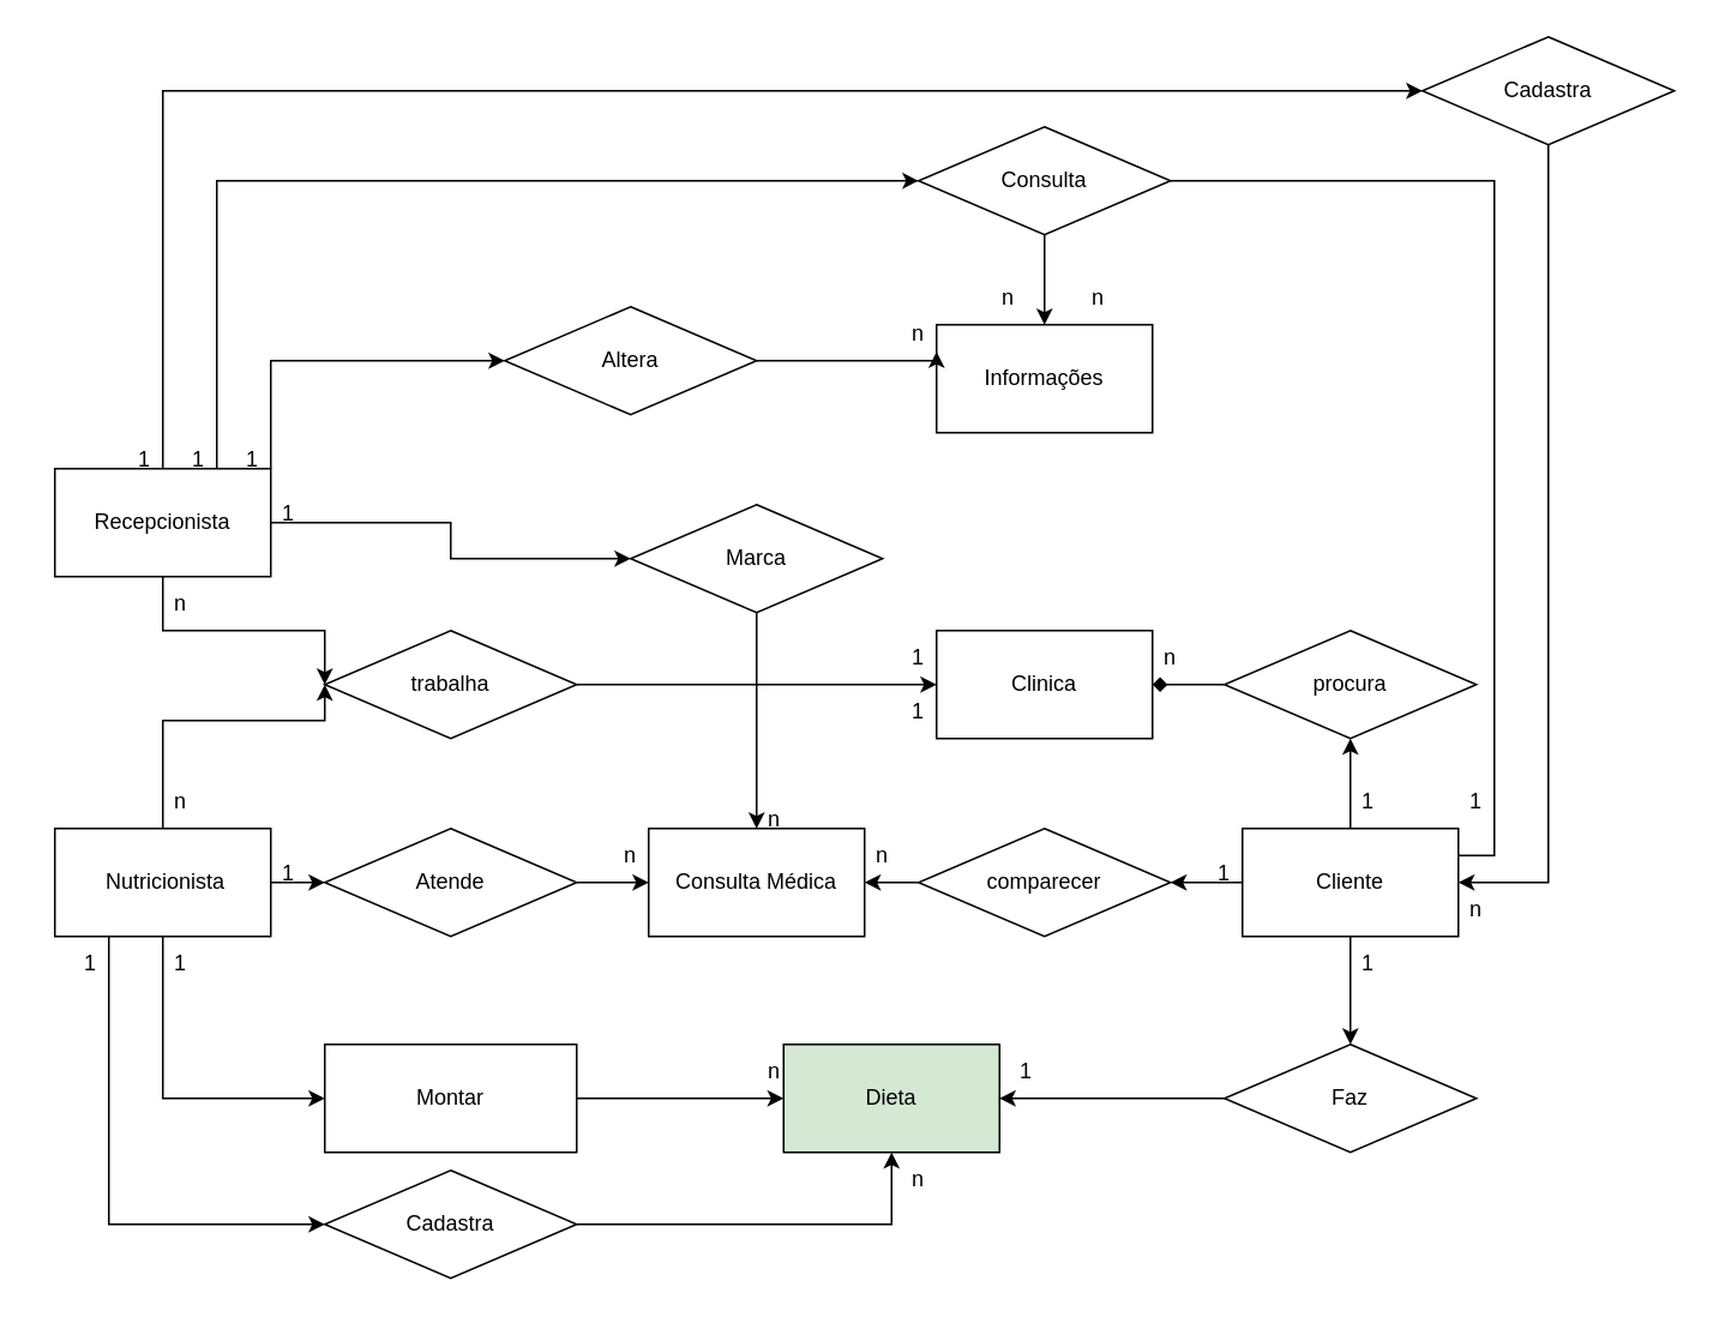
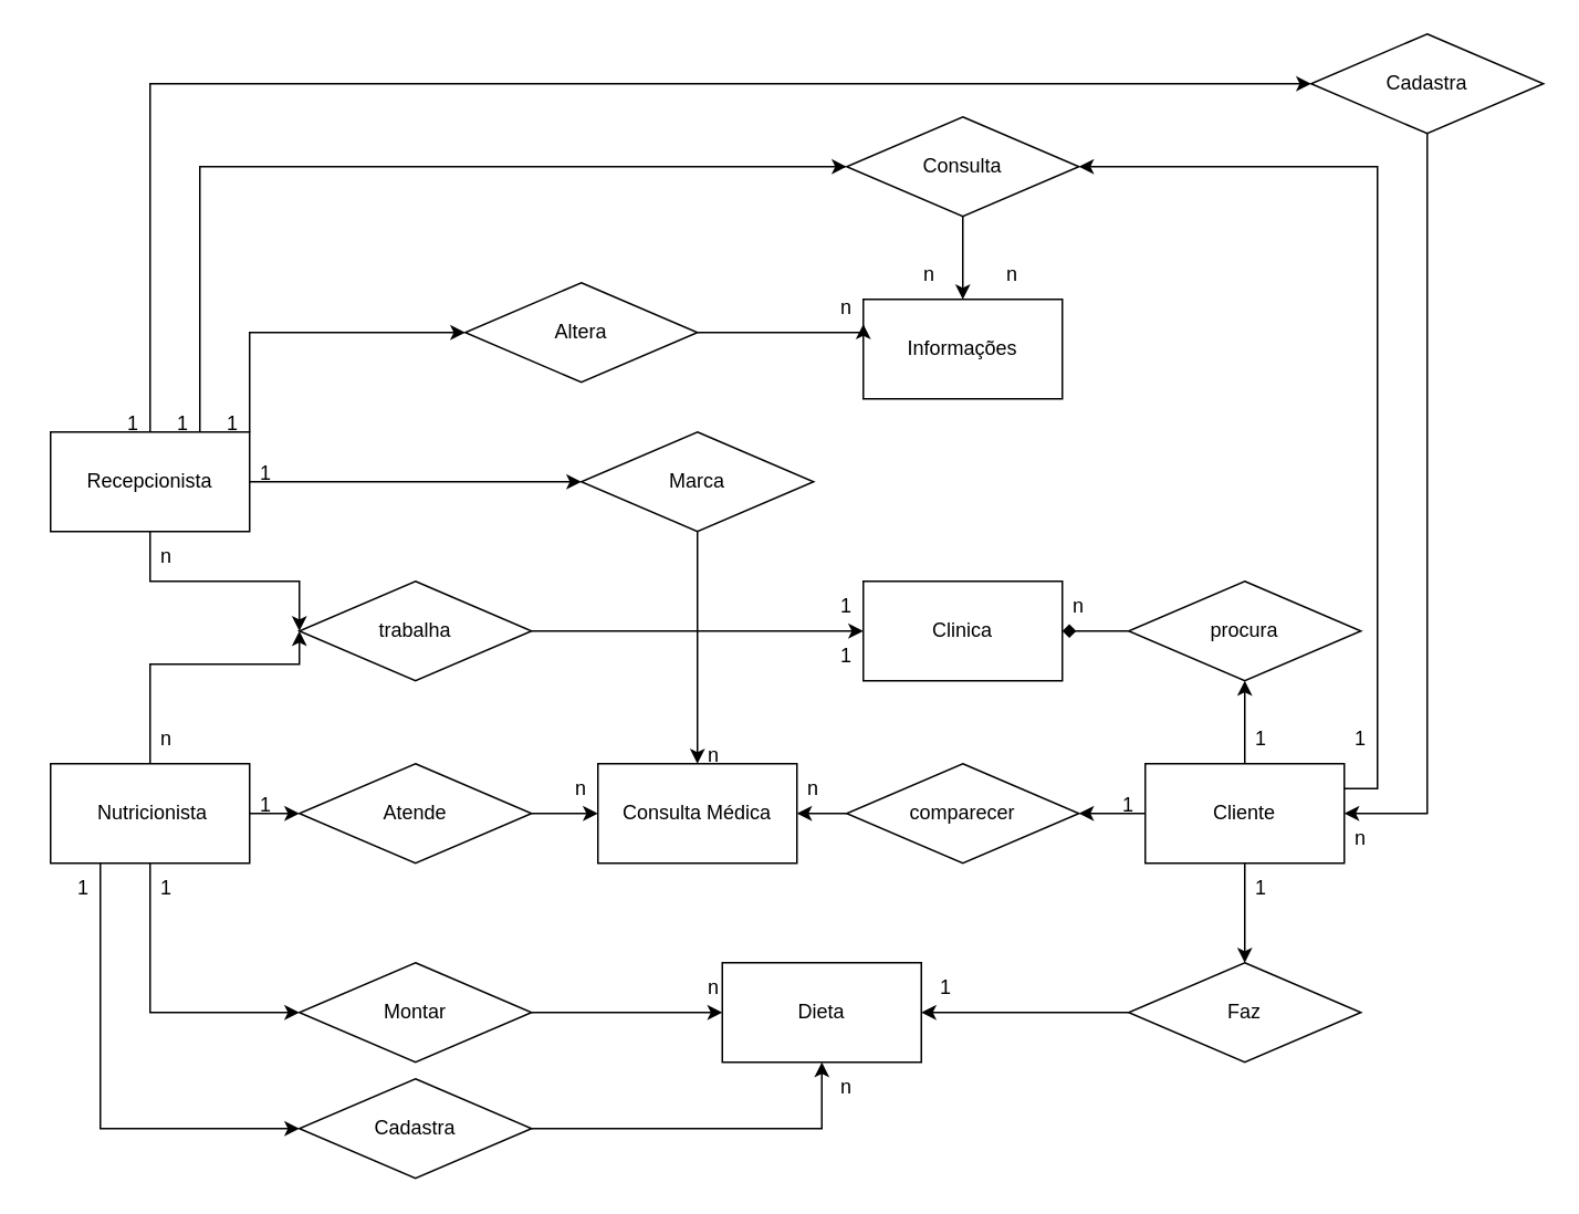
- <mxCell id="11" style="edgeStyle=orthogonalEdgeStyle;rounded=0;orthogonalLoop=1;jettySize=auto;html=1;exitX=1;exitY=0.25;exitDx=0;exitDy=0;entryX=1;entryY=0.5;entryDx=0;entryDy=0;endArrow=none;" edge="1" parent="1" source="12" target="41"><mxGeometry relative="1" as="geometry" /></mxCell>
+ <mxCell id="11" style="edgeStyle=orthogonalEdgeStyle;rounded=0;orthogonalLoop=1;jettySize=auto;html=1;exitX=1;exitY=0.25;exitDx=0;exitDy=0;entryX=1;entryY=0.5;entryDx=0;entryDy=0;" edge="1" parent="1" source="12" target="41"><mxGeometry relative="1" as="geometry" /></mxCell>
- <mxCell id="30" value="Marca" style="rhombus;whiteSpace=wrap;html=1;" parent="1" vertex="1"><mxGeometry x="350" y="280" width="140" height="60" as="geometry" /></mxCell>
+ <mxCell id="30" value="Marca" style="rhombus;whiteSpace=wrap;html=1;" parent="1" vertex="1"><mxGeometry x="350" y="260" width="140" height="60" as="geometry" /></mxCell>
- <mxCell id="28" value="Montar" style="whiteSpace=wrap;html=1;rounded=0;" parent="1" vertex="1"><mxGeometry x="180" y="580" width="140" height="60" as="geometry" /></mxCell>
+ <mxCell id="28" value="Montar" style="rhombus;whiteSpace=wrap;html=1;" parent="1" vertex="1"><mxGeometry x="180" y="580" width="140" height="60" as="geometry" /></mxCell>
- <mxCell id="7" value="Dieta" style="rounded=0;whiteSpace=wrap;html=1;fillColor=#d5e8d4;" parent="1" vertex="1"><mxGeometry x="435" y="580" width="120" height="60" as="geometry" /></mxCell>
+ <mxCell id="7" value="Dieta" style="rounded=0;whiteSpace=wrap;html=1;" parent="1" vertex="1"><mxGeometry x="435" y="580" width="120" height="60" as="geometry" /></mxCell>
